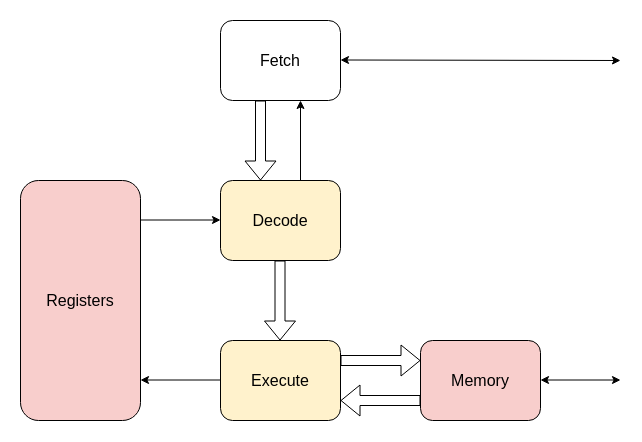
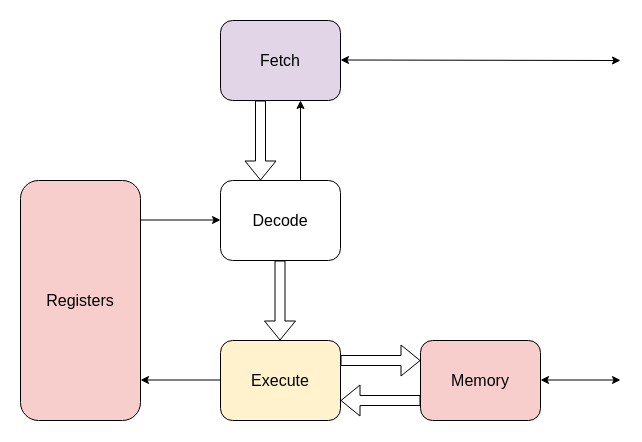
- <mxCell id="2" value="&lt;font style=&quot;font-size: 16px&quot;&gt;Fetch&lt;/font&gt;" style="rounded=1;whiteSpace=wrap;html=1;" vertex="1" parent="1"><mxGeometry x="220" y="20" width="120" height="80" as="geometry" /></mxCell>
+ <mxCell id="2" value="&lt;font style=&quot;font-size: 16px&quot;&gt;Fetch&lt;/font&gt;" style="rounded=1;whiteSpace=wrap;html=1;fillColor=#e1d5e7;" vertex="1" parent="1"><mxGeometry x="220" y="20" width="120" height="80" as="geometry" /></mxCell>
- <mxCell id="3" value="&lt;font style=&quot;font-size: 16px&quot;&gt;Decode&lt;/font&gt;" style="rounded=1;whiteSpace=wrap;html=1;fillColor=#fff2cc;" vertex="1" parent="1"><mxGeometry x="220" y="180" width="120" height="80" as="geometry" /></mxCell>
+ <mxCell id="3" value="&lt;font style=&quot;font-size: 16px&quot;&gt;Decode&lt;/font&gt;" style="rounded=1;whiteSpace=wrap;html=1;" vertex="1" parent="1"><mxGeometry x="220" y="180" width="120" height="80" as="geometry" /></mxCell>
